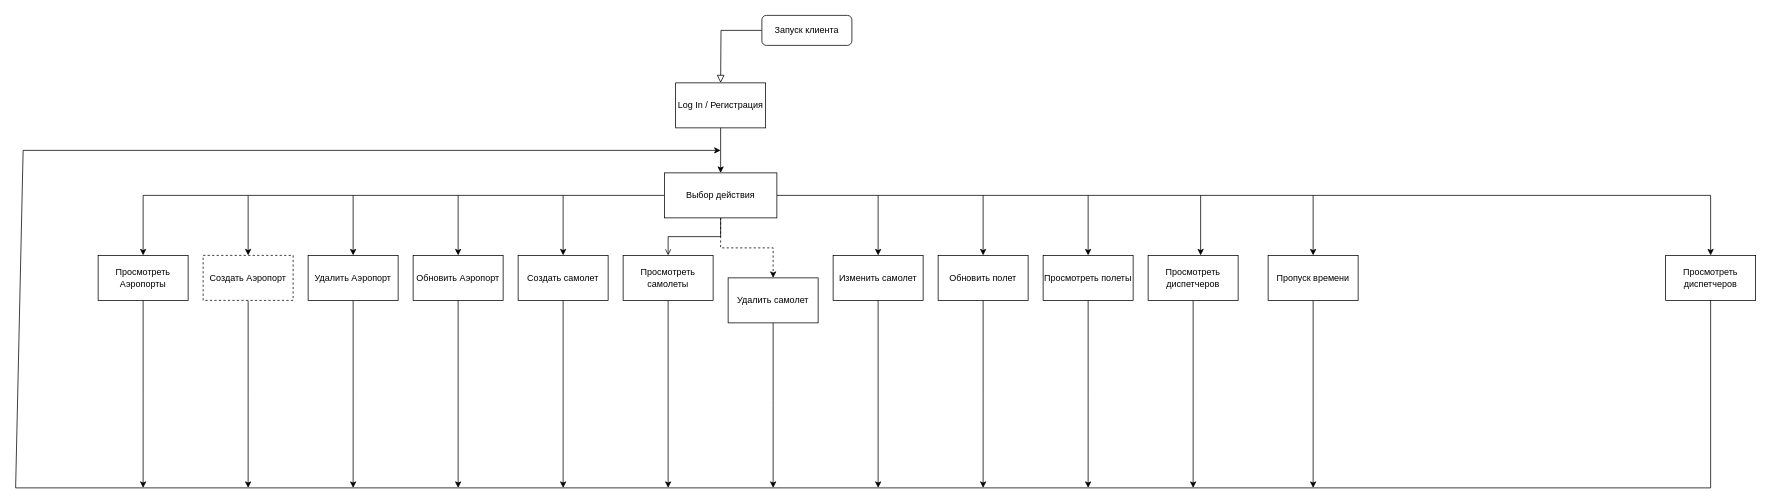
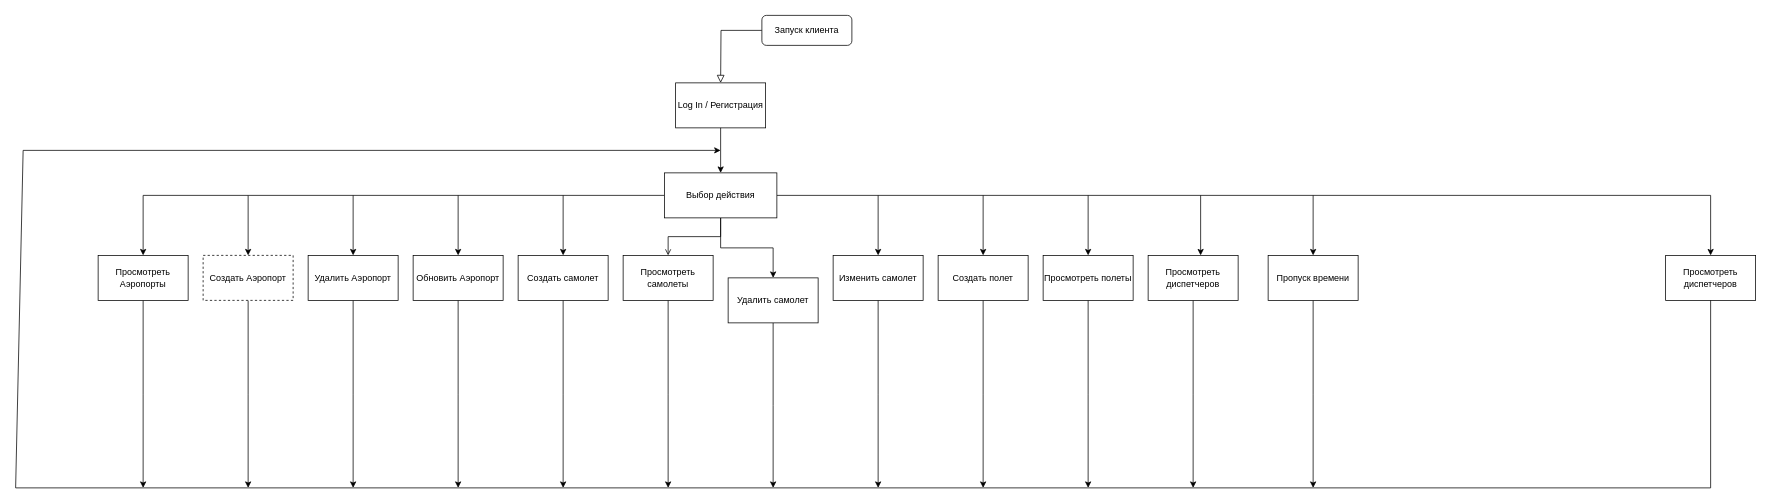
- <mxCell id="9" style="edgeStyle=orthogonalEdgeStyle;rounded=0;orthogonalLoop=1;jettySize=auto;html=1;entryX=0.5;entryY=0;entryDx=0;entryDy=0;dashed=1;" edge="1" parent="1" source="10" target="26"><mxGeometry relative="1" as="geometry" /></mxCell>
+ <mxCell id="9" style="edgeStyle=orthogonalEdgeStyle;rounded=0;orthogonalLoop=1;jettySize=auto;html=1;entryX=0.5;entryY=0;entryDx=0;entryDy=0;" edge="1" parent="1" source="10" target="26"><mxGeometry relative="1" as="geometry" /></mxCell>
- <mxCell id="32" value="Обновить полет" style="rounded=0;whiteSpace=wrap;html=1;" vertex="1" parent="1"><mxGeometry x="1250" y="340" width="120" height="60" as="geometry" /></mxCell>
+ <mxCell id="32" value="Создать полет" style="rounded=0;whiteSpace=wrap;html=1;" vertex="1" parent="1"><mxGeometry x="1250" y="340" width="120" height="60" as="geometry" /></mxCell>
